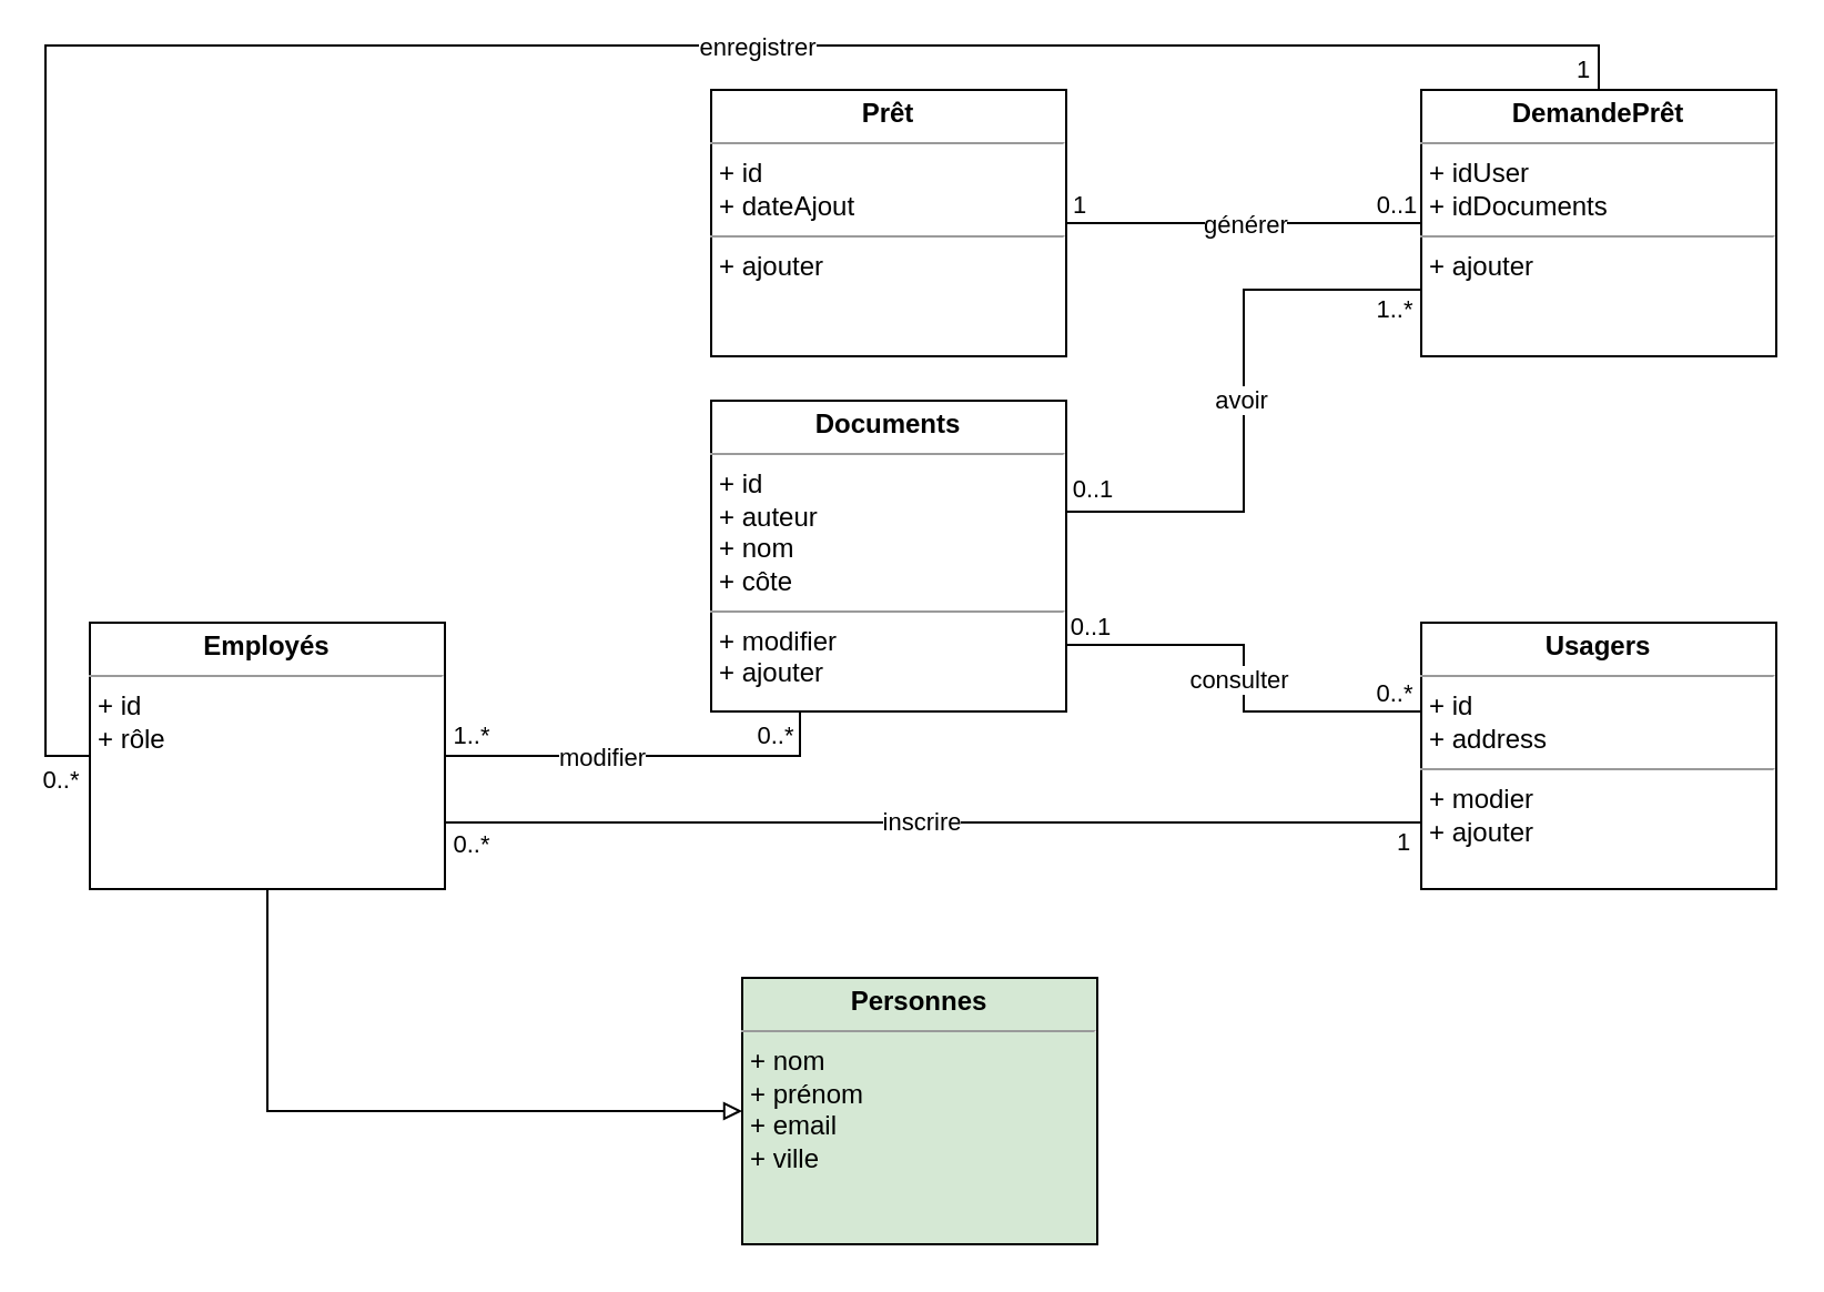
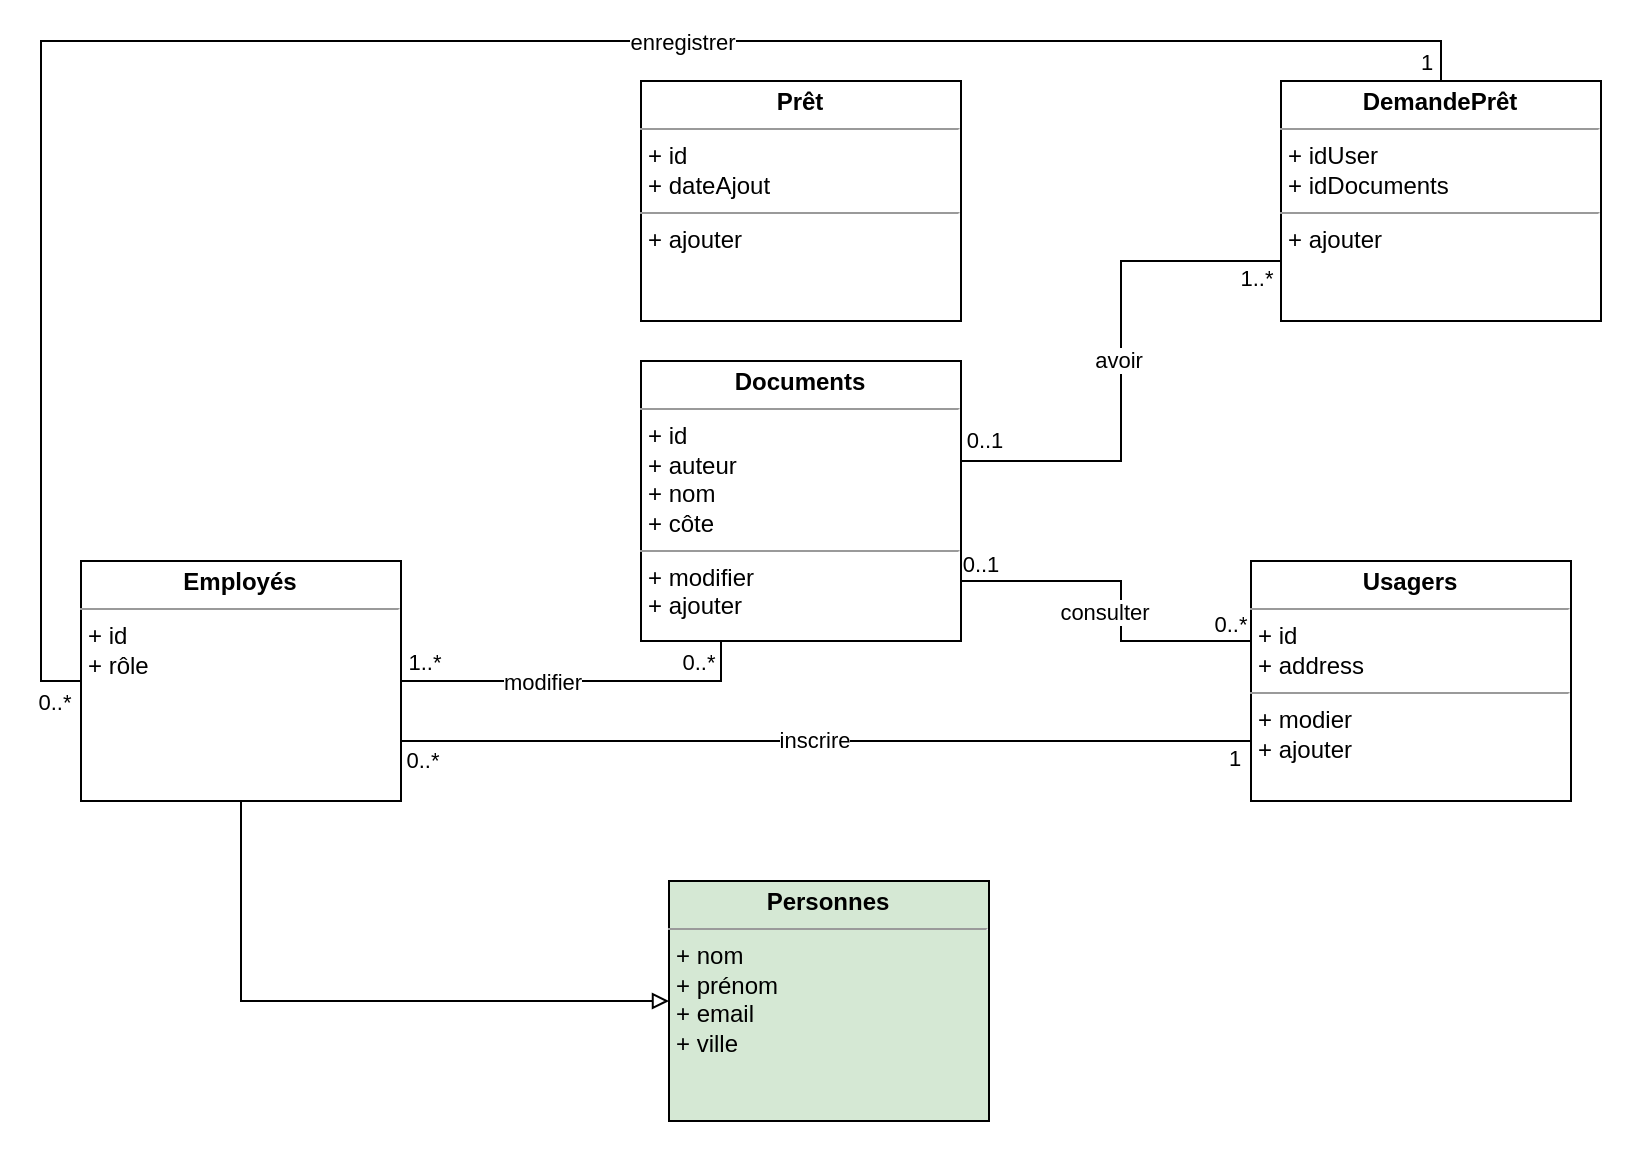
- <mxCell id="28" style="edgeStyle=orthogonalEdgeStyle;rounded=0;orthogonalLoop=1;jettySize=auto;html=1;exitX=0;exitY=0.5;exitDx=0;exitDy=0;entryX=1;entryY=0.5;entryDx=0;entryDy=0;startSize=5;endArrow=none;endFill=0;endSize=5;" parent="1" source="32" target="2" edge="1"><mxGeometry relative="1" as="geometry" /></mxCell>
- <mxCell id="29" value="générer" style="edgeLabel;html=1;align=center;verticalAlign=middle;resizable=0;points=[];" parent="28" vertex="1" connectable="0"><mxGeometry x="-0.145" relative="1" as="geometry"><mxPoint x="-12" as="offset" /></mxGeometry></mxCell>
- <mxCell id="30" value="0..1" style="edgeLabel;html=1;align=center;verticalAlign=middle;resizable=0;points=[];" parent="28" vertex="1" connectable="0"><mxGeometry x="-0.87" y="-2" relative="1" as="geometry"><mxPoint x="-2" y="-7" as="offset" /></mxGeometry></mxCell>
- <mxCell id="31" value="1" style="edgeLabel;html=1;align=center;verticalAlign=middle;resizable=0;points=[];" parent="28" vertex="1" connectable="0"><mxGeometry x="0.843" y="-2" relative="1" as="geometry"><mxPoint x="-8" y="-7" as="offset" /></mxGeometry></mxCell>
- <mxCell id="22" value="&lt;p style=&quot;margin: 0px ; margin-top: 4px ; text-align: center&quot;&gt;&lt;b&gt;Usagers&lt;/b&gt;&lt;/p&gt;&lt;hr size=&quot;1&quot;&gt;&lt;p style=&quot;margin: 0px ; margin-left: 4px&quot;&gt;+ id&lt;/p&gt;&lt;p style=&quot;margin: 0px ; margin-left: 4px&quot;&gt;+ address&lt;/p&gt;&lt;hr size=&quot;1&quot;&gt;&lt;p style=&quot;margin: 0px ; margin-left: 4px&quot;&gt;+ modier&lt;/p&gt;&lt;p style=&quot;margin: 0px ; margin-left: 4px&quot;&gt;+ ajouter&lt;/p&gt;" style="verticalAlign=top;align=left;overflow=fill;fontSize=12;fontFamily=Helvetica;html=1;" parent="1" vertex="1"><mxGeometry x="640" y="280" width="160" height="120" as="geometry" /></mxCell>
+ <mxCell id="22" value="&lt;p style=&quot;margin: 0px ; margin-top: 4px ; text-align: center&quot;&gt;&lt;b&gt;Usagers&lt;/b&gt;&lt;/p&gt;&lt;hr size=&quot;1&quot;&gt;&lt;p style=&quot;margin: 0px ; margin-left: 4px&quot;&gt;+ id&lt;/p&gt;&lt;p style=&quot;margin: 0px ; margin-left: 4px&quot;&gt;+ address&lt;/p&gt;&lt;hr size=&quot;1&quot;&gt;&lt;p style=&quot;margin: 0px ; margin-left: 4px&quot;&gt;+ modier&lt;/p&gt;&lt;p style=&quot;margin: 0px ; margin-left: 4px&quot;&gt;+ ajouter&lt;/p&gt;" style="verticalAlign=top;align=left;overflow=fill;fontSize=12;fontFamily=Helvetica;html=1;" parent="1" vertex="1"><mxGeometry x="625" y="280" width="160" height="120" as="geometry" /></mxCell>
